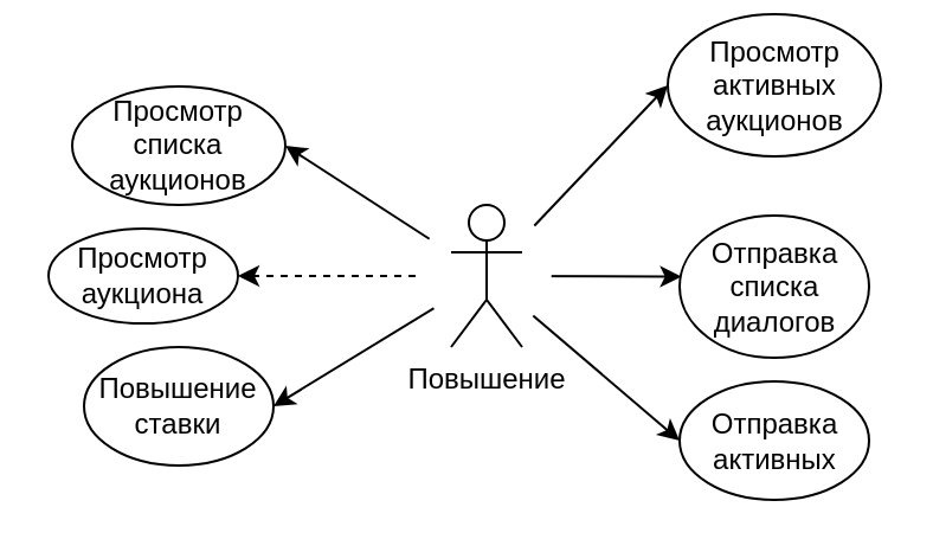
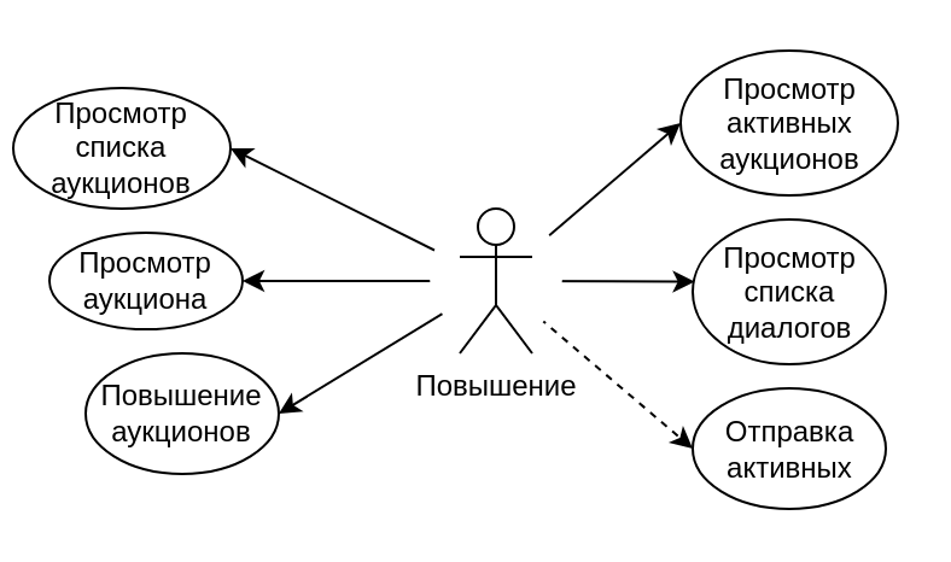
- <mxCell id="9" value="Просмотр активных аукционов&lt;br&gt;" style="ellipse;whiteSpace=wrap;html=1;" parent="1" vertex="1"><mxGeometry x="281.5" y="5.5" width="90" height="60" as="geometry" /></mxCell>
+ <mxCell id="9" value="Просмотр активных аукционов&lt;br&gt;" style="ellipse;whiteSpace=wrap;html=1;" parent="1" vertex="1"><mxGeometry x="281.5" y="20.5" width="90" height="60" as="geometry" /></mxCell>
- <mxCell id="11" value="Просмотр списка&lt;br&gt;аукционов&lt;br&gt;" style="ellipse;whiteSpace=wrap;html=1;" parent="1" vertex="1"><mxGeometry x="30" y="36" width="90" height="50" as="geometry" /></mxCell>
+ <mxCell id="11" value="Просмотр списка&lt;br&gt;аукционов&lt;br&gt;" style="ellipse;whiteSpace=wrap;html=1;" parent="1" vertex="1"><mxGeometry x="5" y="36" width="90" height="50" as="geometry" /></mxCell>
- <mxCell id="3" value="" style="endArrow=classic;html=1;entryX=1;entryY=0.5;entryDx=0;entryDy=0;exitX=0.5;exitY=0.5;exitDx=0;exitDy=0;exitPerimeter=0;dashed=1;" parent="1" source="15" target="12" edge="1"><mxGeometry width="50" height="50" relative="1" as="geometry"><mxPoint x="180" y="251" as="sourcePoint" /><mxPoint x="230" y="201" as="targetPoint" /></mxGeometry></mxCell>
+ <mxCell id="3" value="" style="endArrow=classic;html=1;entryX=1;entryY=0.5;entryDx=0;entryDy=0;exitX=0.5;exitY=0.5;exitDx=0;exitDy=0;exitPerimeter=0;" parent="1" source="15" target="12" edge="1"><mxGeometry width="50" height="50" relative="1" as="geometry"><mxPoint x="180" y="251" as="sourcePoint" /><mxPoint x="230" y="201" as="targetPoint" /></mxGeometry></mxCell>
- <mxCell id="10" value="Отправка списка диалогов" style="ellipse;whiteSpace=wrap;html=1;" parent="1" vertex="1"><mxGeometry x="286.5" y="90.5" width="80" height="60" as="geometry" /></mxCell>
+ <mxCell id="10" value="Просмотр списка диалогов" style="ellipse;whiteSpace=wrap;html=1;" parent="1" vertex="1"><mxGeometry x="286.5" y="90.5" width="80" height="60" as="geometry" /></mxCell>
- <mxCell id="7" value="" style="endArrow=classic;html=1;entryX=0;entryY=0.5;entryDx=0;entryDy=0;exitX=0.5;exitY=0.5;exitDx=0;exitDy=0;exitPerimeter=0;" parent="1" source="15" target="14" edge="1"><mxGeometry width="50" height="50" relative="1" as="geometry"><mxPoint x="310" y="291" as="sourcePoint" /><mxPoint x="360" y="241" as="targetPoint" /></mxGeometry></mxCell>
+ <mxCell id="7" value="" style="endArrow=classic;html=1;entryX=0;entryY=0.5;entryDx=0;entryDy=0;exitX=0.5;exitY=0.5;exitDx=0;exitDy=0;exitPerimeter=0;dashed=1;" parent="1" source="15" target="14" edge="1"><mxGeometry width="50" height="50" relative="1" as="geometry"><mxPoint x="310" y="291" as="sourcePoint" /><mxPoint x="360" y="241" as="targetPoint" /></mxGeometry></mxCell>
- <mxCell id="13" value="Повышение&lt;br&gt;ставки" style="ellipse;whiteSpace=wrap;html=1;" parent="1" vertex="1"><mxGeometry x="35" y="146" width="80" height="50" as="geometry" /></mxCell>
+ <mxCell id="13" value="Повышение&lt;br&gt;аукционов" style="ellipse;whiteSpace=wrap;html=1;" parent="1" vertex="1"><mxGeometry x="35" y="146" width="80" height="50" as="geometry" /></mxCell>
